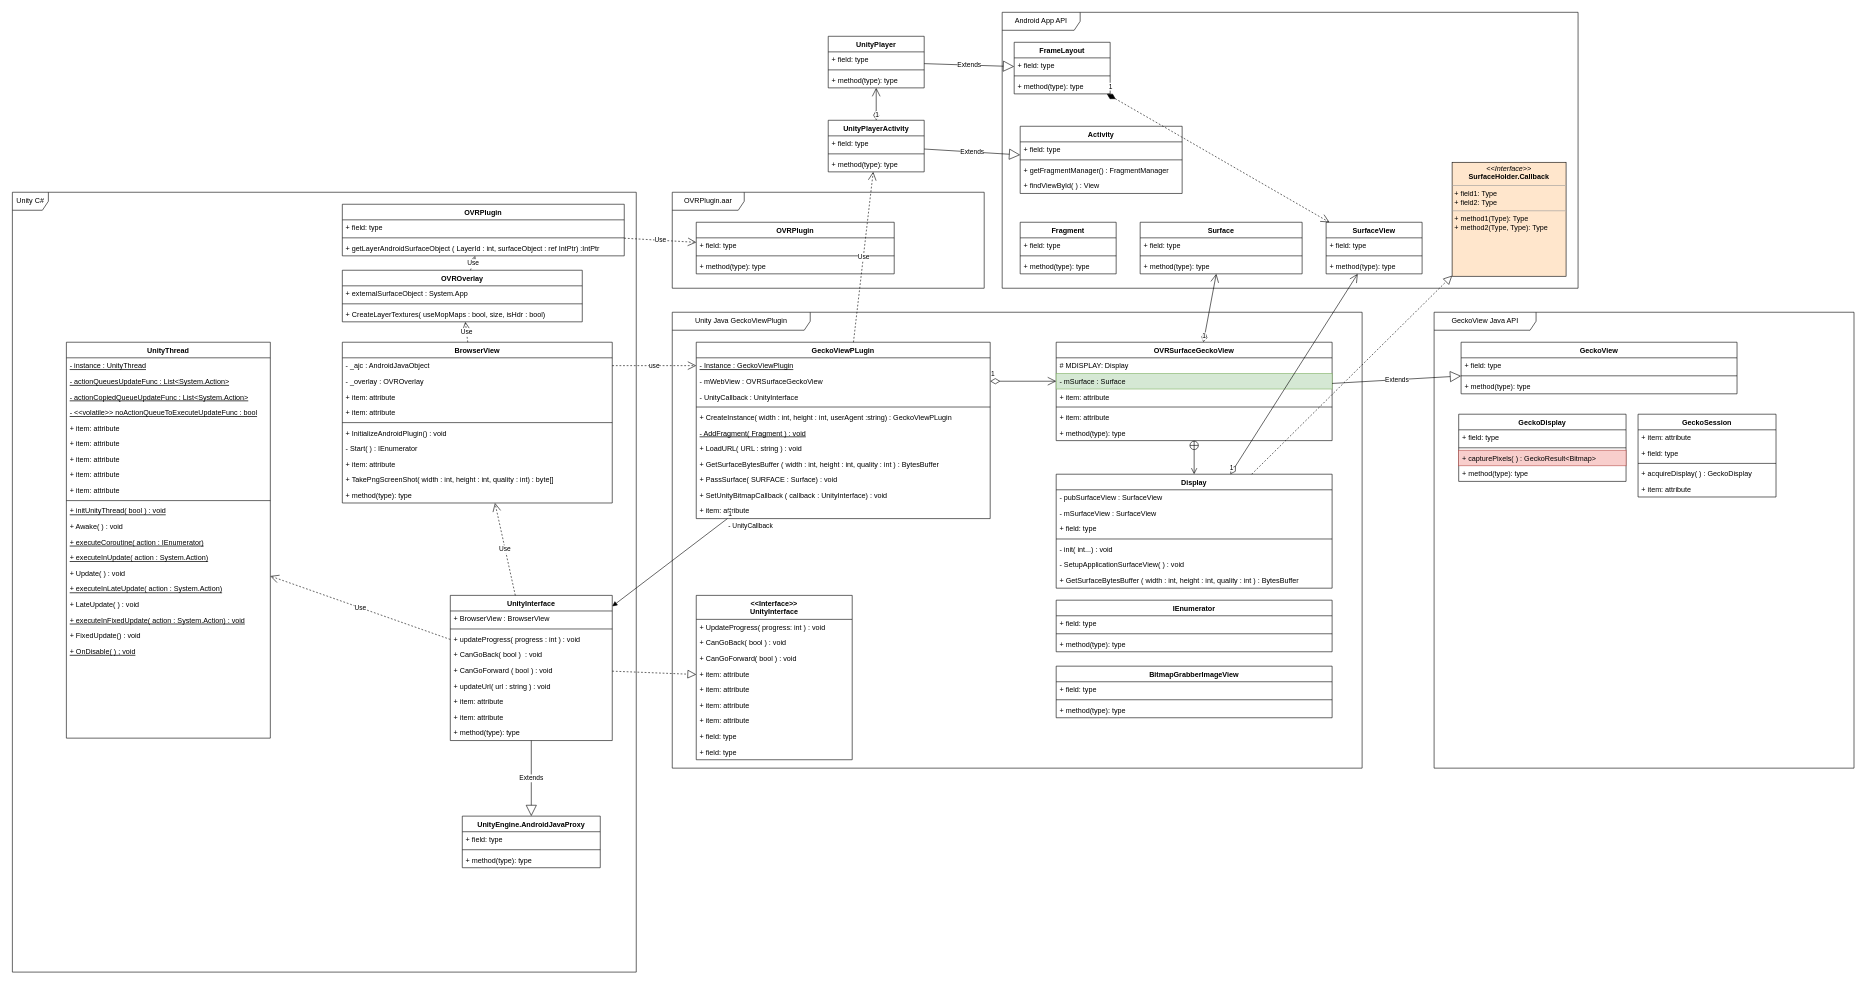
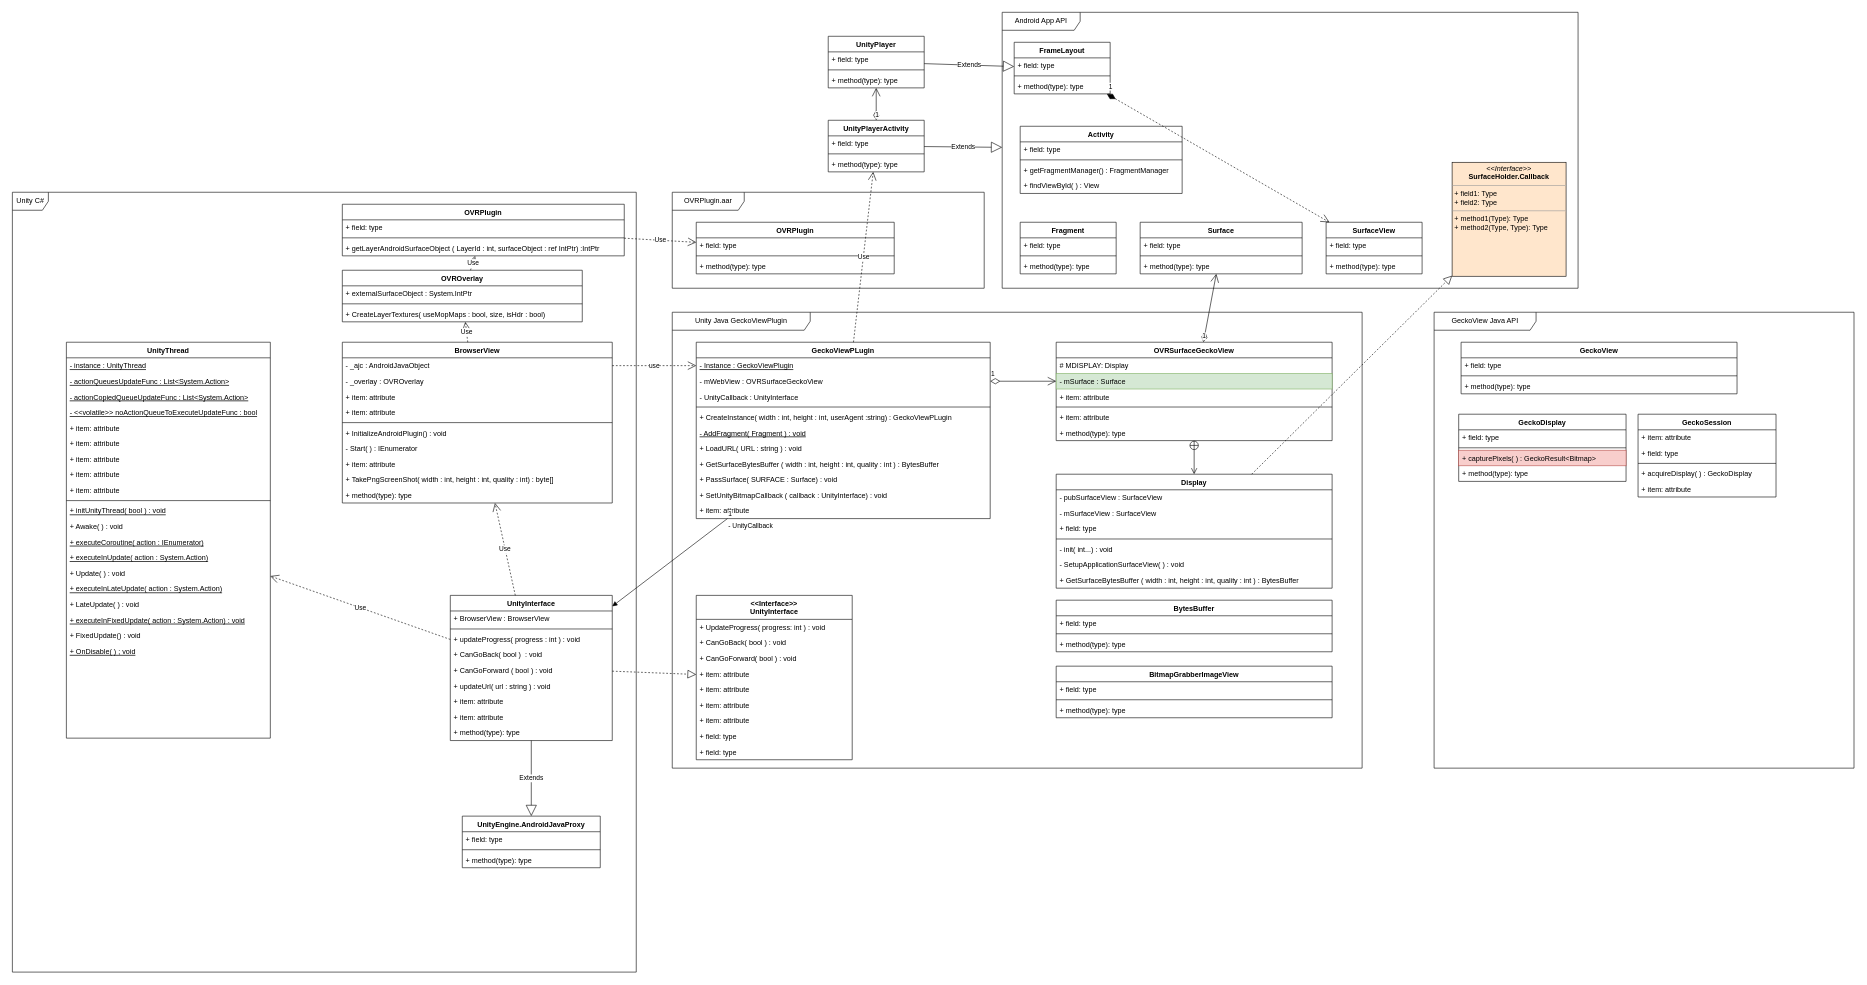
- <mxCell id="170" value="Extends" style="endArrow=block;endSize=16;endFill=0;html=1;rounded=0;" edge="1" parent="1" source="134" target="73"><mxGeometry width="160" relative="1" as="geometry"><mxPoint x="1600" y="240" as="sourcePoint" /><mxPoint x="1760" y="180" as="targetPoint" /></mxGeometry></mxCell>
+ <mxCell id="170" value="Extends" style="endArrow=block;endSize=16;endFill=0;html=1;rounded=0;" edge="1" parent="1" source="134" target="2"><mxGeometry width="160" relative="1" as="geometry"><mxPoint x="1600" y="240" as="sourcePoint" /><mxPoint x="1760" y="180" as="targetPoint" /></mxGeometry></mxCell>
- <mxCell id="51" value="+ externalSurfaceObject : System.App" style="text;strokeColor=none;fillColor=none;align=left;verticalAlign=top;spacingLeft=4;spacingRight=4;overflow=hidden;rotatable=0;points=[[0,0.5],[1,0.5]];portConstraint=eastwest;" parent="50" vertex="1"><mxGeometry y="26" width="400" height="26" as="geometry" /></mxCell>
+ <mxCell id="51" value="+ externalSurfaceObject : System.IntPtr" style="text;strokeColor=none;fillColor=none;align=left;verticalAlign=top;spacingLeft=4;spacingRight=4;overflow=hidden;rotatable=0;points=[[0,0.5],[1,0.5]];portConstraint=eastwest;" parent="50" vertex="1"><mxGeometry y="26" width="400" height="26" as="geometry" /></mxCell>
- <mxCell id="163" value="1" style="endArrow=open;html=1;endSize=12;startArrow=diamondThin;startSize=14;startFill=0;align=left;verticalAlign=bottom;rounded=0;fontColor=#000000;" parent="1" source="148" target="159" edge="1"><mxGeometry x="-1" y="3" relative="1" as="geometry"><mxPoint x="2160" y="780" as="sourcePoint" /><mxPoint x="2320" y="780" as="targetPoint" /></mxGeometry></mxCell>
- <mxCell id="68" value="Extends" style="endArrow=block;endSize=16;endFill=0;html=1;rounded=0;" parent="1" source="56" target="64" edge="1"><mxGeometry width="160" relative="1" as="geometry"><mxPoint x="1840" y="840" as="sourcePoint" /><mxPoint x="2000" y="840" as="targetPoint" /></mxGeometry></mxCell>
- <mxCell id="69" value="IEnumerator" style="swimlane;fontStyle=1;align=center;verticalAlign=top;childLayout=stackLayout;horizontal=1;startSize=26;horizontalStack=0;resizeParent=1;resizeParentMax=0;resizeLast=0;collapsible=1;marginBottom=0;" parent="1" vertex="1"><mxGeometry x="1760" y="1000" width="460" height="86" as="geometry" /></mxCell>
+ <mxCell id="69" value="BytesBuffer" style="swimlane;fontStyle=1;align=center;verticalAlign=top;childLayout=stackLayout;horizontal=1;startSize=26;horizontalStack=0;resizeParent=1;resizeParentMax=0;resizeLast=0;collapsible=1;marginBottom=0;" parent="1" vertex="1"><mxGeometry x="1760" y="1000" width="460" height="86" as="geometry" /></mxCell>
